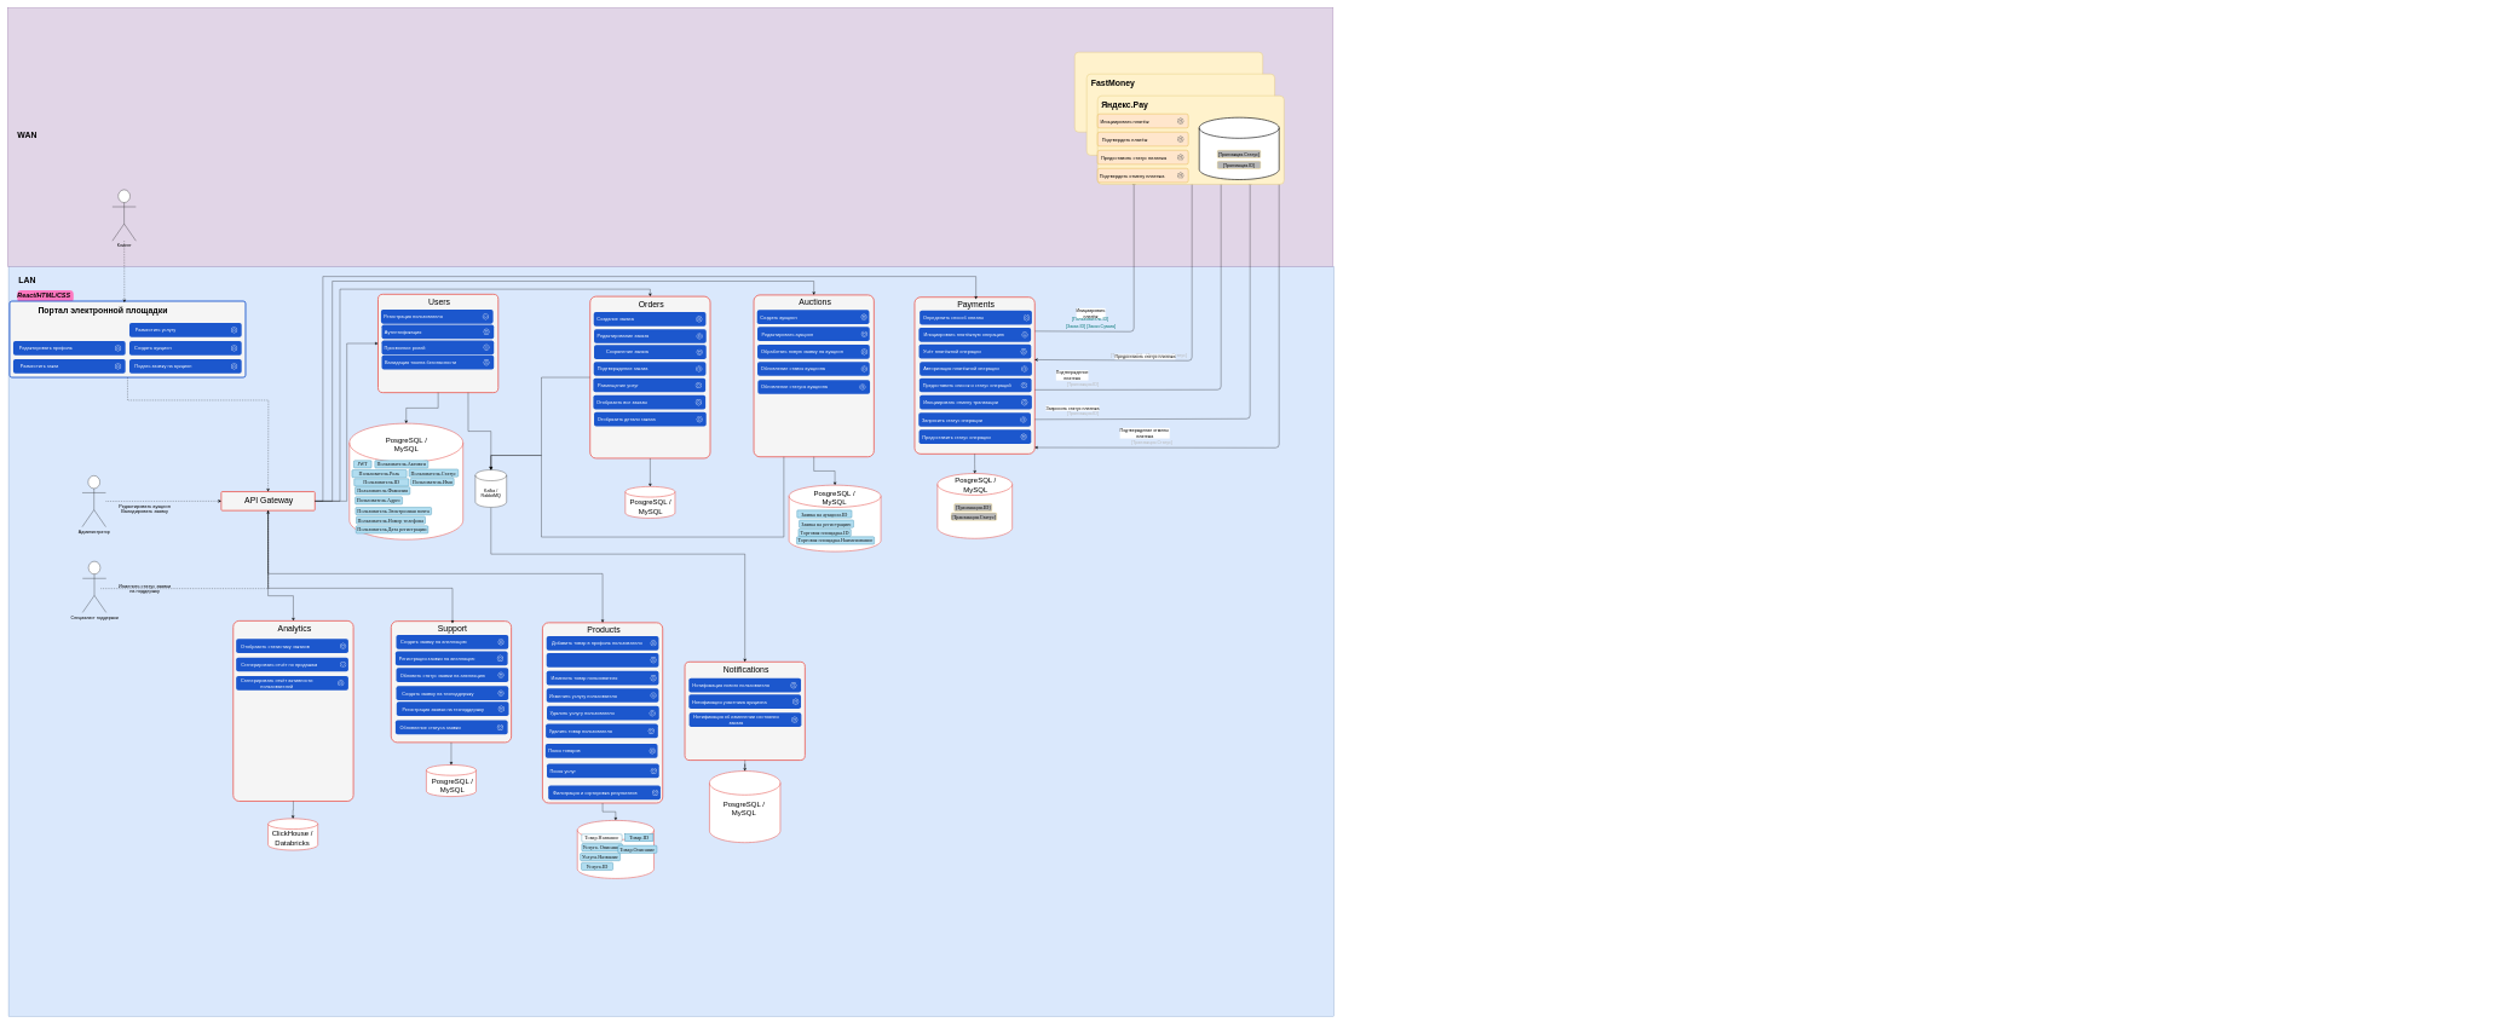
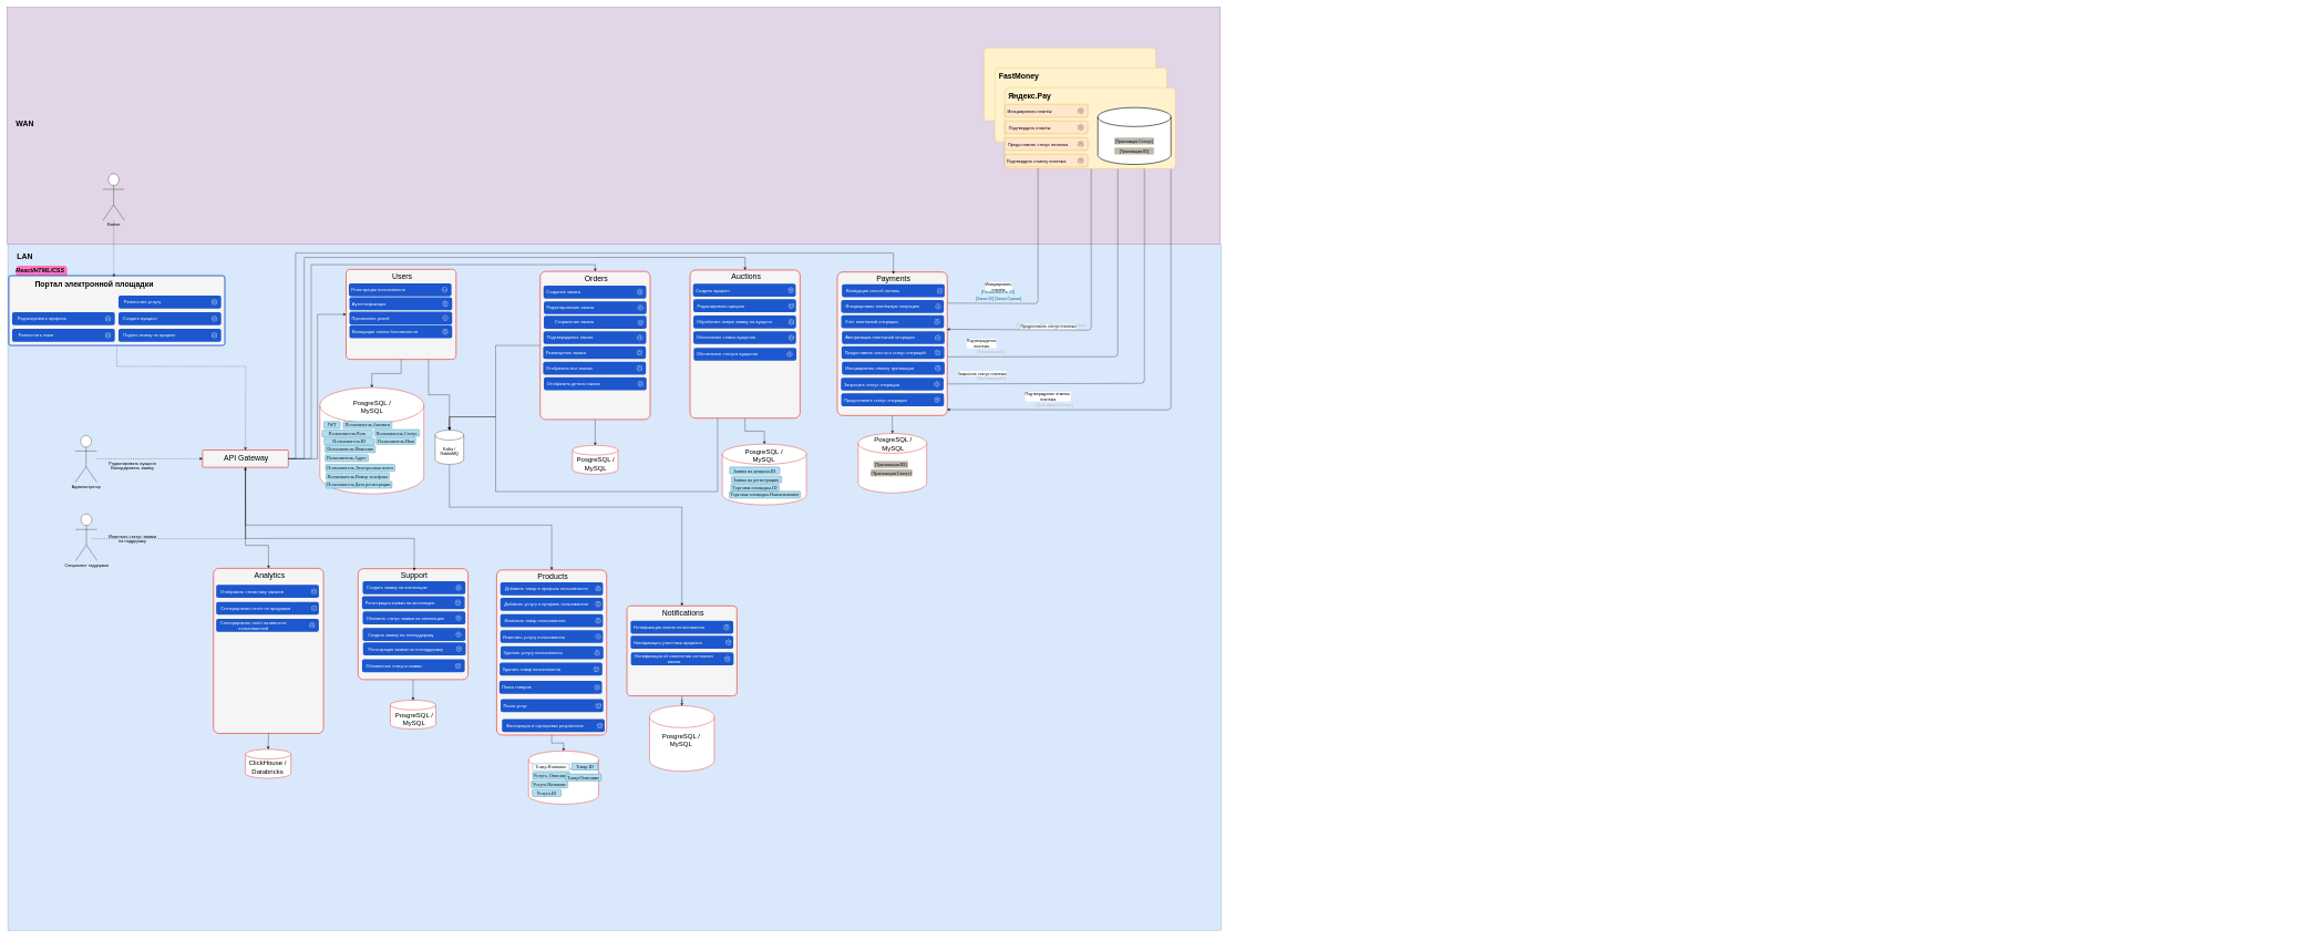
- <mxCell id="162" value="Определить способ оплаты" style="text;html=1;align=center;verticalAlign=middle;whiteSpace=wrap;rounded=1;fontSize=13;fontColor=#FFFFFF;strokeColor=none;" parent="159" vertex="1"><mxGeometry x="7" y="4.5" width="173" height="30" as="geometry" /></mxCell>
+ <mxCell id="162" value="Валидация способ оплаты" style="text;html=1;align=center;verticalAlign=middle;whiteSpace=wrap;rounded=1;fontSize=13;fontColor=#FFFFFF;strokeColor=none;" parent="159" vertex="1"><mxGeometry x="7" y="4.5" width="173" height="30" as="geometry" /></mxCell>
- <mxCell id="96" value="Размещение услуг" style="text;html=1;align=center;verticalAlign=middle;whiteSpace=wrap;rounded=1;fontSize=13;fontColor=#FFFFFF;strokeColor=none;" parent="93" vertex="1"><mxGeometry x="3" y="4.5" width="130.5" height="30" as="geometry" /></mxCell>
+ <mxCell id="96" value="Размещение заказа" style="text;html=1;align=center;verticalAlign=middle;whiteSpace=wrap;rounded=1;fontSize=13;fontColor=#FFFFFF;strokeColor=none;" parent="93" vertex="1"><mxGeometry x="3" y="4.5" width="130.5" height="30" as="geometry" /></mxCell>
+ <mxCell id="276" value="Добавить услугу в профиль пользователя" style="text;html=1;align=center;verticalAlign=middle;whiteSpace=wrap;rounded=1;fontSize=13;fontColor=#FFFFFF;strokeColor=none;" parent="273" vertex="1"><mxGeometry x="2" y="5" width="273" height="30" as="geometry" /></mxCell>
